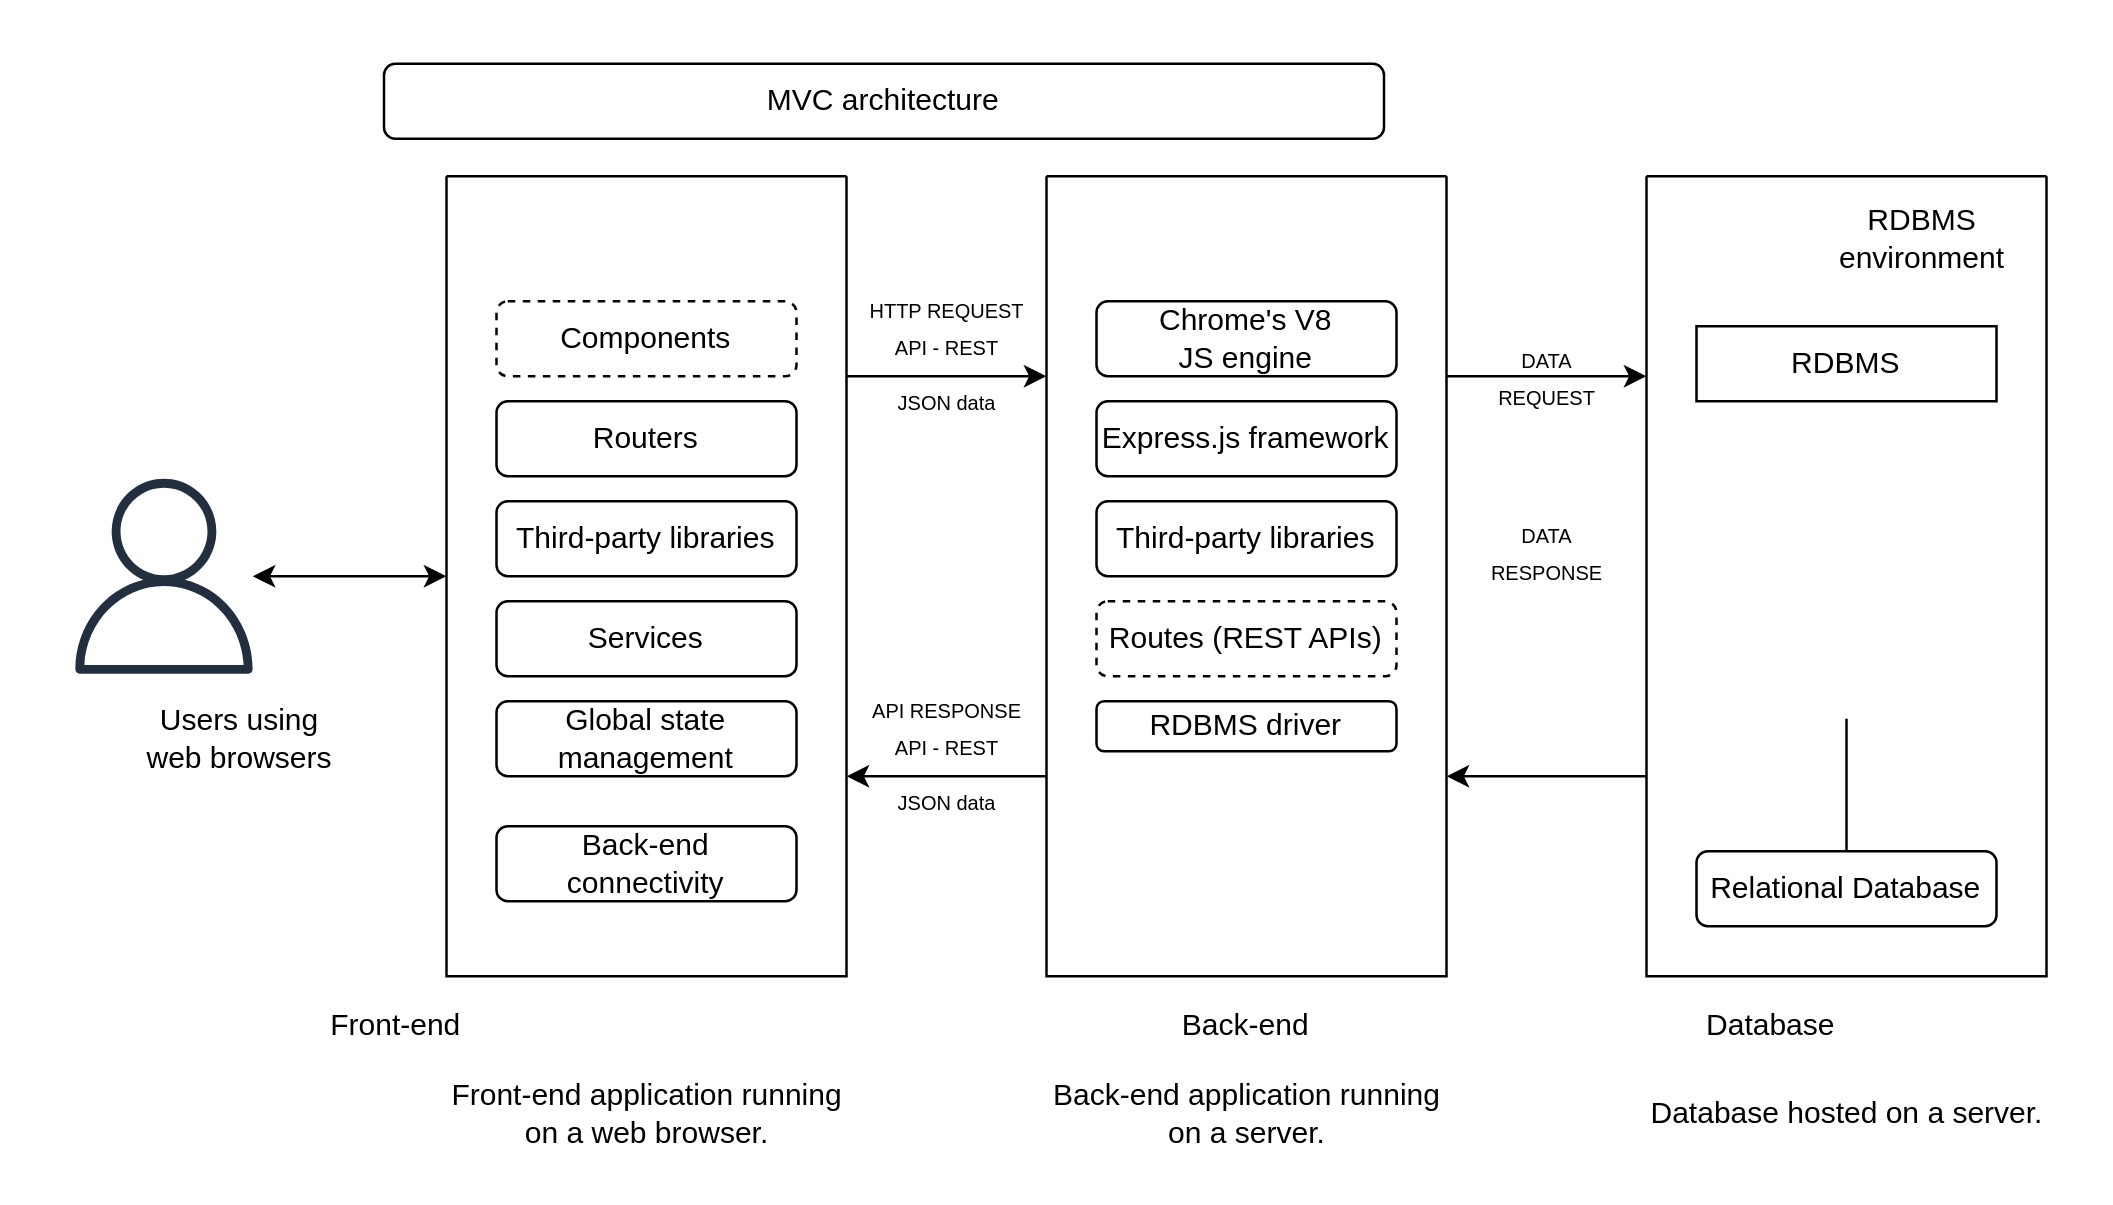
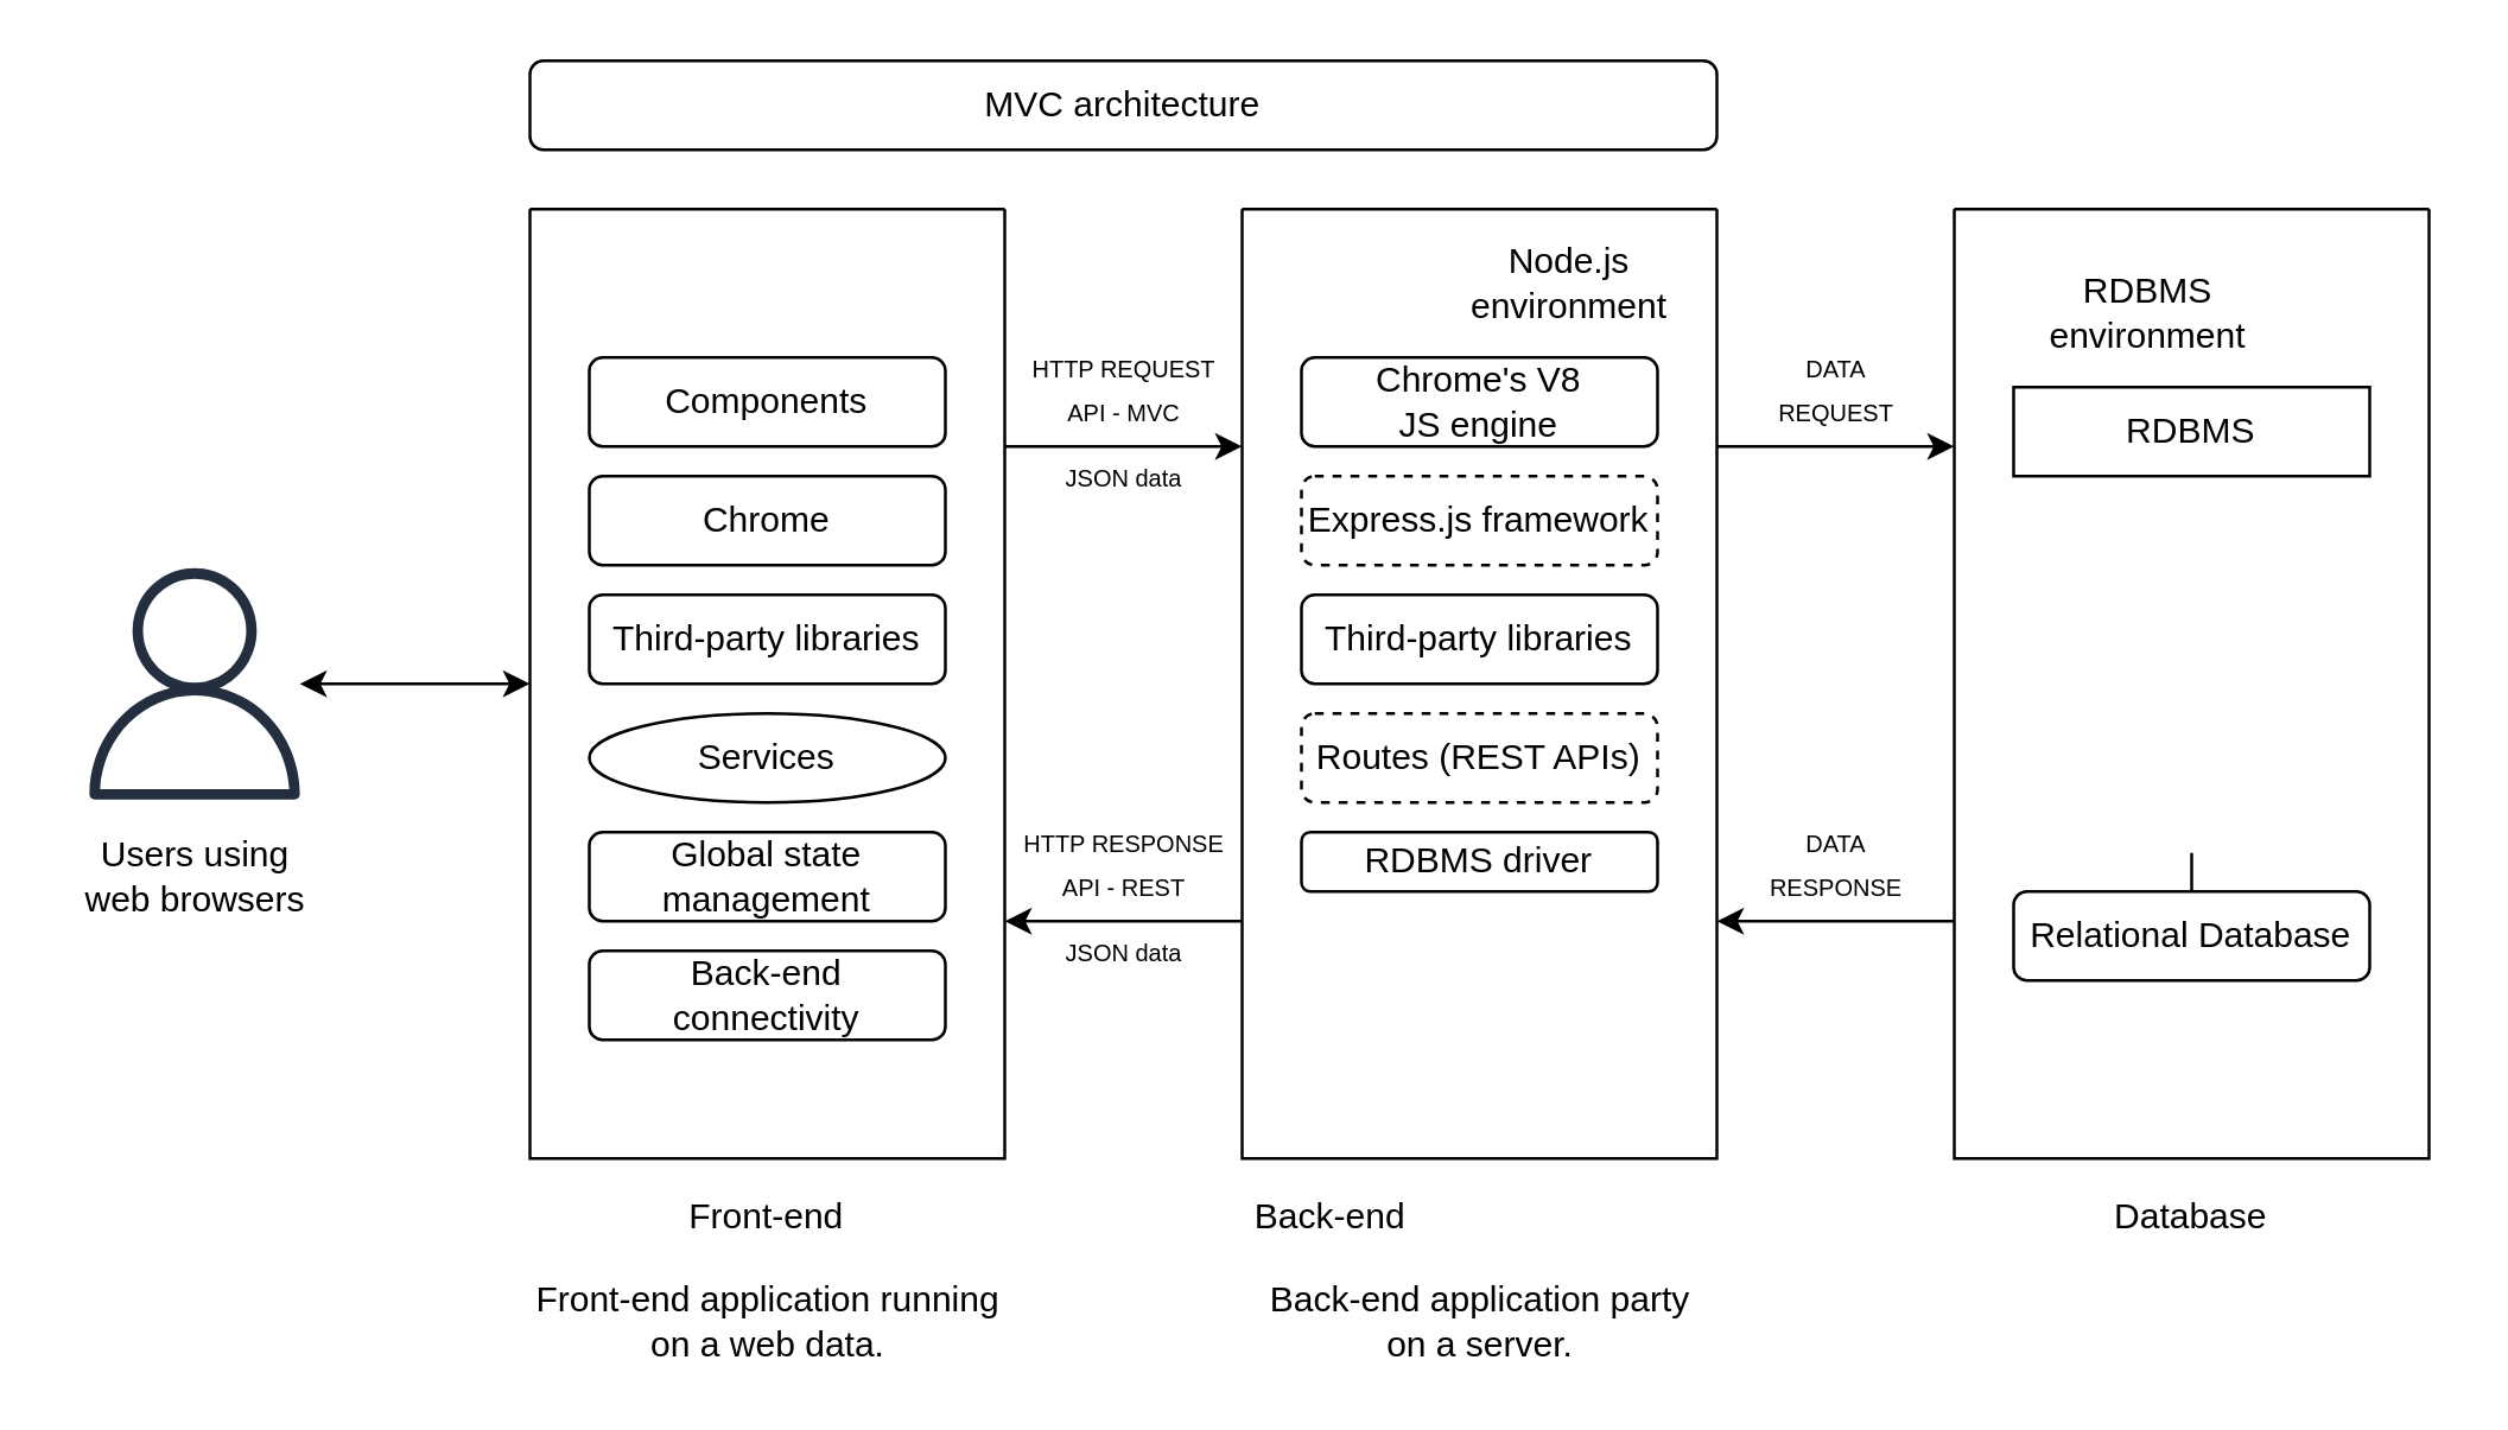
- <mxCell id="42" value="MVC architecture" style="rounded=1;whiteSpace=wrap;html=1;fillColor=#ffffff;gradientColor=none;" vertex="1" parent="1"><mxGeometry x="153" y="25" width="400" height="30" as="geometry" /></mxCell>
+ <mxCell id="42" value="MVC architecture" style="rounded=1;whiteSpace=wrap;html=1;fillColor=#ffffff;gradientColor=none;" vertex="1" parent="1"><mxGeometry x="178" y="20" width="400" height="30" as="geometry" /></mxCell>
+ <mxCell id="10" value="Node.js&lt;br&gt;environment" style="text;html=1;align=center;verticalAlign=middle;resizable=0;points=[];autosize=1;strokeColor=none;" vertex="1" parent="9"><mxGeometry x="70" y="10" width="80" height="30" as="geometry" /></mxCell>
- <mxCell id="18" value="RDBMS&lt;br&gt;environment" style="text;html=1;align=center;verticalAlign=middle;resizable=0;points=[];autosize=1;strokeColor=none;" vertex="1" parent="17"><mxGeometry x="70" y="10" width="80" height="30" as="geometry" /></mxCell>
+ <mxCell id="18" value="RDBMS&lt;br&gt;environment" style="text;html=1;align=center;verticalAlign=middle;resizable=0;points=[];autosize=1;strokeColor=none;" vertex="1" parent="17"><mxGeometry x="25" y="20" width="80" height="30" as="geometry" /></mxCell>
- <mxCell id="35" value="&lt;font style=&quot;font-size: 8px&quot;&gt;HTTP REQUEST&lt;br&gt;API - REST&lt;br&gt;&lt;/font&gt;" style="text;html=1;align=center;verticalAlign=middle;resizable=0;points=[];autosize=1;strokeColor=none;" vertex="1" parent="1"><mxGeometry x="338" y="110" width="80" height="40" as="geometry" /></mxCell>
+ <mxCell id="35" value="&lt;font style=&quot;font-size: 8px&quot;&gt;HTTP REQUEST&lt;br&gt;API - MVC&lt;br&gt;&lt;/font&gt;" style="text;html=1;align=center;verticalAlign=middle;resizable=0;points=[];autosize=1;strokeColor=none;" vertex="1" parent="1"><mxGeometry x="338" y="110" width="80" height="40" as="geometry" /></mxCell>
- <mxCell id="3" value="Components" style="rounded=1;whiteSpace=wrap;html=1;fillColor=#ffffff;gradientColor=none;dashed=1;" vertex="1" parent="2"><mxGeometry x="20" y="50" width="120" height="30" as="geometry" /></mxCell>
+ <mxCell id="3" value="Components" style="rounded=1;whiteSpace=wrap;html=1;fillColor=#ffffff;gradientColor=none;" vertex="1" parent="2"><mxGeometry x="20" y="50" width="120" height="30" as="geometry" /></mxCell>
- <mxCell id="39" value="&lt;font style=&quot;font-size: 8px&quot;&gt;DATA&lt;br&gt;REQUEST&lt;/font&gt;" style="text;html=1;align=center;verticalAlign=middle;resizable=0;points=[];autosize=1;strokeColor=none;" vertex="1" parent="1"><mxGeometry x="593" y="130" width="50" height="40" as="geometry" /></mxCell>
+ <mxCell id="39" value="&lt;font style=&quot;font-size: 8px&quot;&gt;DATA&lt;br&gt;REQUEST&lt;/font&gt;" style="text;html=1;align=center;verticalAlign=middle;resizable=0;points=[];autosize=1;strokeColor=none;" vertex="1" parent="1"><mxGeometry x="593" y="110" width="50" height="40" as="geometry" /></mxCell>
- <mxCell id="5" value="Routers" style="rounded=1;whiteSpace=wrap;html=1;fillColor=#ffffff;gradientColor=none;" vertex="1" parent="2"><mxGeometry x="20" y="90" width="120" height="30" as="geometry" /></mxCell>
+ <mxCell id="5" value="Chrome" style="rounded=1;whiteSpace=wrap;html=1;fillColor=#ffffff;gradientColor=none;" vertex="1" parent="2"><mxGeometry x="20" y="90" width="120" height="30" as="geometry" /></mxCell>
- <mxCell id="14" value="Express.js framework" style="rounded=1;whiteSpace=wrap;html=1;fillColor=#ffffff;gradientColor=none;" vertex="1" parent="9"><mxGeometry x="20" y="90" width="120" height="30" as="geometry" /></mxCell>
+ <mxCell id="14" value="Express.js framework" style="rounded=1;whiteSpace=wrap;html=1;fillColor=#ffffff;gradientColor=none;dashed=1;" vertex="1" parent="9"><mxGeometry x="20" y="90" width="120" height="30" as="geometry" /></mxCell>
- <mxCell id="40" value="&lt;span style=&quot;font-size: 8px&quot;&gt;DATA&lt;/span&gt;&lt;br style=&quot;font-size: 8px&quot;&gt;&lt;span style=&quot;font-size: 8px&quot;&gt;RESPONSE&lt;/span&gt;" style="text;html=1;align=center;verticalAlign=middle;resizable=0;points=[];autosize=1;strokeColor=none;" vertex="1" parent="1"><mxGeometry x="588" y="200" width="60" height="40" as="geometry" /></mxCell>
+ <mxCell id="40" value="&lt;span style=&quot;font-size: 8px&quot;&gt;DATA&lt;/span&gt;&lt;br style=&quot;font-size: 8px&quot;&gt;&lt;span style=&quot;font-size: 8px&quot;&gt;RESPONSE&lt;/span&gt;" style="text;html=1;align=center;verticalAlign=middle;resizable=0;points=[];autosize=1;strokeColor=none;" vertex="1" parent="1"><mxGeometry x="588" y="270" width="60" height="40" as="geometry" /></mxCell>
- <mxCell id="7" value="Services" style="rounded=1;whiteSpace=wrap;html=1;fillColor=#ffffff;gradientColor=none;" vertex="1" parent="2"><mxGeometry x="20" y="170" width="120" height="30" as="geometry" /></mxCell>
+ <mxCell id="7" value="Services" style="ellipse;whiteSpace=wrap;html=1;fillColor=#ffffff;gradientColor=none;" vertex="1" parent="2"><mxGeometry x="20" y="170" width="120" height="30" as="geometry" /></mxCell>
- <mxCell id="37" value="&lt;span style=&quot;font-size: 8px&quot;&gt;API RESPONSE&lt;/span&gt;&lt;br style=&quot;font-size: 8px&quot;&gt;&lt;span style=&quot;font-size: 8px&quot;&gt;API - REST&lt;/span&gt;" style="text;html=1;align=center;verticalAlign=middle;resizable=0;points=[];autosize=1;strokeColor=none;" vertex="1" parent="1"><mxGeometry x="338" y="270" width="80" height="40" as="geometry" /></mxCell>
+ <mxCell id="37" value="&lt;span style=&quot;font-size: 8px&quot;&gt;HTTP RESPONSE&lt;/span&gt;&lt;br style=&quot;font-size: 8px&quot;&gt;&lt;span style=&quot;font-size: 8px&quot;&gt;API - REST&lt;/span&gt;" style="text;html=1;align=center;verticalAlign=middle;resizable=0;points=[];autosize=1;strokeColor=none;" vertex="1" parent="1"><mxGeometry x="338" y="270" width="80" height="40" as="geometry" /></mxCell>
- <mxCell id="25" value="Users using&lt;br&gt;web browsers" style="text;html=1;align=center;verticalAlign=middle;resizable=0;points=[];autosize=1;strokeColor=none;" vertex="1" parent="1"><mxGeometry x="50" y="280" width="90" height="30" as="geometry" /></mxCell>
+ <mxCell id="25" value="Users using&lt;br&gt;web browsers" style="text;html=1;align=center;verticalAlign=middle;resizable=0;points=[];autosize=1;strokeColor=none;" vertex="1" parent="1"><mxGeometry x="20" y="280" width="90" height="30" as="geometry" /></mxCell>
- <mxCell id="8" value="Back-end &lt;br&gt;connectivity" style="rounded=1;whiteSpace=wrap;html=1;fillColor=#ffffff;gradientColor=none;" vertex="1" parent="2"><mxGeometry x="20" y="260" width="120" height="30" as="geometry" /></mxCell>
+ <mxCell id="8" value="Back-end &lt;br&gt;connectivity" style="rounded=1;whiteSpace=wrap;html=1;fillColor=#ffffff;gradientColor=none;" vertex="1" parent="2"><mxGeometry x="20" y="250" width="120" height="30" as="geometry" /></mxCell>
- <mxCell id="20" value="Relational Database" style="rounded=1;whiteSpace=wrap;html=1;fillColor=#ffffff;gradientColor=none;" vertex="1" parent="17"><mxGeometry x="20" y="270" width="120" height="30" as="geometry" /></mxCell>
+ <mxCell id="20" value="Relational Database" style="rounded=1;whiteSpace=wrap;html=1;fillColor=#ffffff;gradientColor=none;" vertex="1" parent="17"><mxGeometry x="20" y="230" width="120" height="30" as="geometry" /></mxCell>
- <mxCell id="22" value="Front-end" style="text;html=1;strokeColor=none;fillColor=none;align=center;verticalAlign=middle;whiteSpace=wrap;rounded=0;" vertex="1" parent="1"><mxGeometry x="123" y="400" width="70" height="20" as="geometry" /></mxCell>
+ <mxCell id="22" value="Front-end" style="text;html=1;strokeColor=none;fillColor=none;align=center;verticalAlign=middle;whiteSpace=wrap;rounded=0;" vertex="1" parent="1"><mxGeometry x="223" y="400" width="70" height="20" as="geometry" /></mxCell>
- <mxCell id="23" value="Back-end" style="text;html=1;strokeColor=none;fillColor=none;align=center;verticalAlign=middle;whiteSpace=wrap;rounded=0;" vertex="1" parent="1"><mxGeometry x="463" y="400" width="70" height="20" as="geometry" /></mxCell>
+ <mxCell id="23" value="Back-end" style="text;html=1;strokeColor=none;fillColor=none;align=center;verticalAlign=middle;whiteSpace=wrap;rounded=0;" vertex="1" parent="1"><mxGeometry x="413" y="400" width="70" height="20" as="geometry" /></mxCell>
- <mxCell id="24" value="Database" style="text;html=1;strokeColor=none;fillColor=none;align=center;verticalAlign=middle;whiteSpace=wrap;rounded=0;" vertex="1" parent="1"><mxGeometry x="673" y="400" width="70" height="20" as="geometry" /></mxCell>
+ <mxCell id="24" value="Database" style="text;html=1;strokeColor=none;fillColor=none;align=center;verticalAlign=middle;whiteSpace=wrap;rounded=0;" vertex="1" parent="1"><mxGeometry x="703" y="400" width="70" height="20" as="geometry" /></mxCell>
- <mxCell id="26" value="Front-end application running &lt;br&gt;on a web browser." style="text;html=1;align=center;verticalAlign=middle;resizable=0;points=[];autosize=1;strokeColor=none;" vertex="1" parent="1"><mxGeometry x="173" y="430" width="170" height="30" as="geometry" /></mxCell>
+ <mxCell id="26" value="Front-end application running &lt;br&gt;on a web data." style="text;html=1;align=center;verticalAlign=middle;resizable=0;points=[];autosize=1;strokeColor=none;" vertex="1" parent="1"><mxGeometry x="173" y="430" width="170" height="30" as="geometry" /></mxCell>
- <mxCell id="27" value="Back-end application running &lt;br&gt;on a server." style="text;html=1;align=center;verticalAlign=middle;resizable=0;points=[];autosize=1;strokeColor=none;" vertex="1" parent="1"><mxGeometry x="413" y="430" width="170" height="30" as="geometry" /></mxCell>
+ <mxCell id="27" value="Back-end application party &lt;br&gt;on a server." style="text;html=1;align=center;verticalAlign=middle;resizable=0;points=[];autosize=1;strokeColor=none;" vertex="1" parent="1"><mxGeometry x="413" y="430" width="170" height="30" as="geometry" /></mxCell>
- <mxCell id="28" value="Database hosted on a server." style="text;html=1;align=center;verticalAlign=middle;resizable=0;points=[];autosize=1;strokeColor=none;" vertex="1" parent="1"><mxGeometry x="653" y="435" width="170" height="20" as="geometry" /></mxCell>
